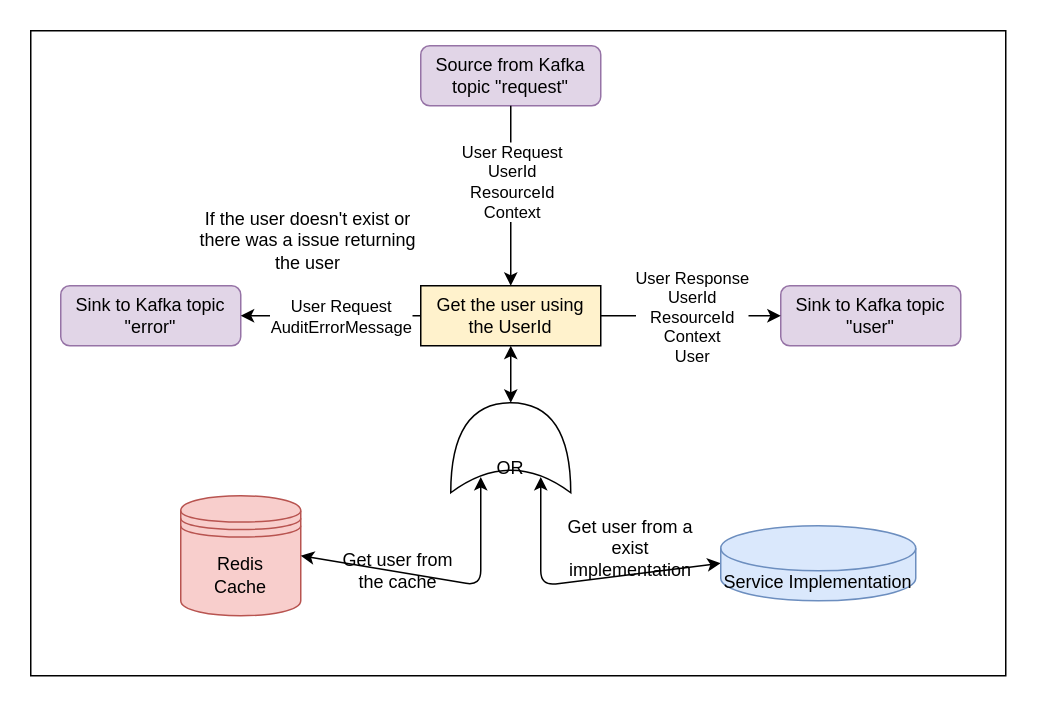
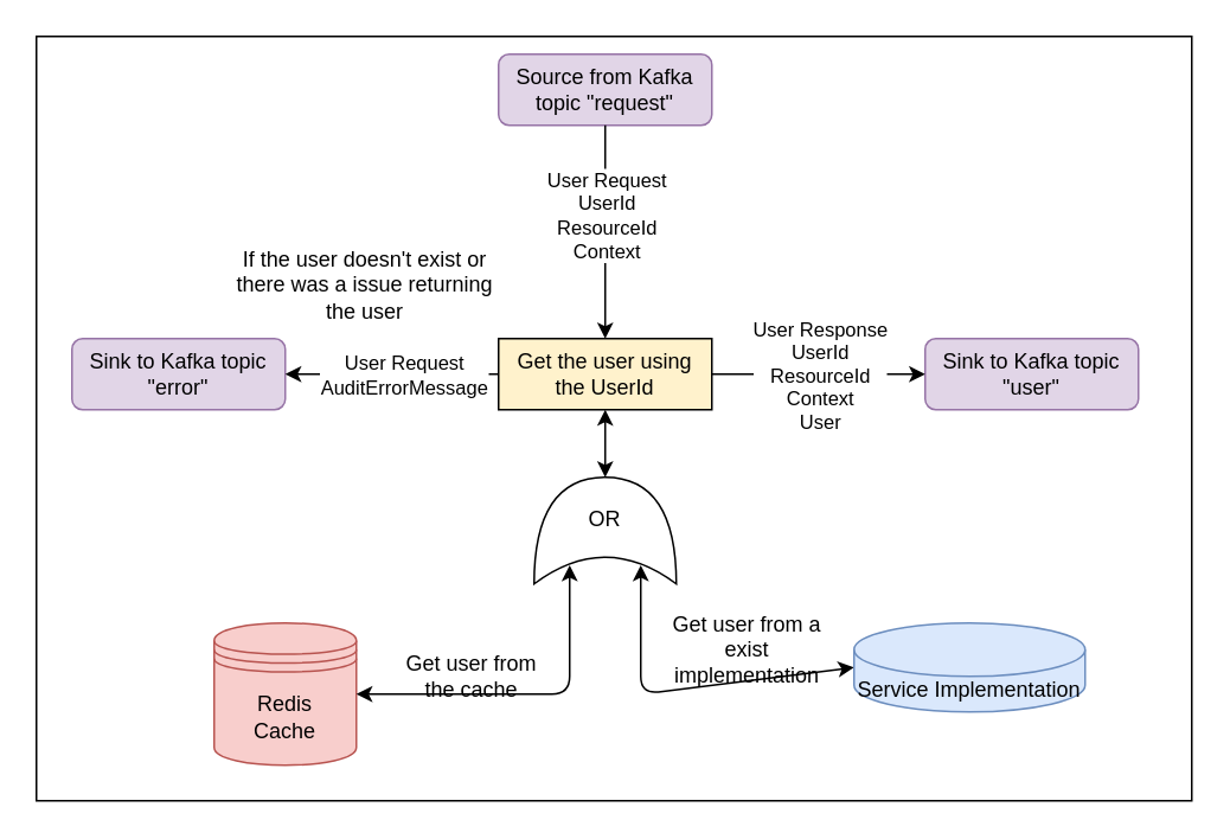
- <mxCell id="21" value="OR" style="text;html=1;strokeColor=none;fillColor=none;align=center;verticalAlign=middle;whiteSpace=wrap;rounded=0;" parent="1" vertex="1"><mxGeometry x="320" y="302" width="40" height="20" as="geometry" /></mxCell>
+ <mxCell id="21" value="OR" style="text;html=1;strokeColor=none;fillColor=none;align=center;verticalAlign=middle;whiteSpace=wrap;rounded=0;" parent="1" vertex="1"><mxGeometry x="320" y="282" width="40" height="20" as="geometry" /></mxCell>
- <mxCell id="14" value="&lt;div&gt;&lt;span&gt;Redis&lt;/span&gt;&lt;/div&gt;&lt;div&gt;&lt;span&gt;Cache&lt;/span&gt;&lt;/div&gt;" style="shape=datastore;whiteSpace=wrap;html=1;labelBackgroundColor=none;fillColor=#f8cecc;strokeColor=#b85450;" parent="1" vertex="1"><mxGeometry x="120" y="330" width="80" height="80" as="geometry" /></mxCell>
+ <mxCell id="14" value="&lt;div&gt;&lt;span&gt;Redis&lt;/span&gt;&lt;/div&gt;&lt;div&gt;&lt;span&gt;Cache&lt;/span&gt;&lt;/div&gt;" style="shape=datastore;whiteSpace=wrap;html=1;labelBackgroundColor=none;fillColor=#f8cecc;strokeColor=#b85450;" parent="1" vertex="1"><mxGeometry x="120" y="350" width="80" height="80" as="geometry" /></mxCell>
